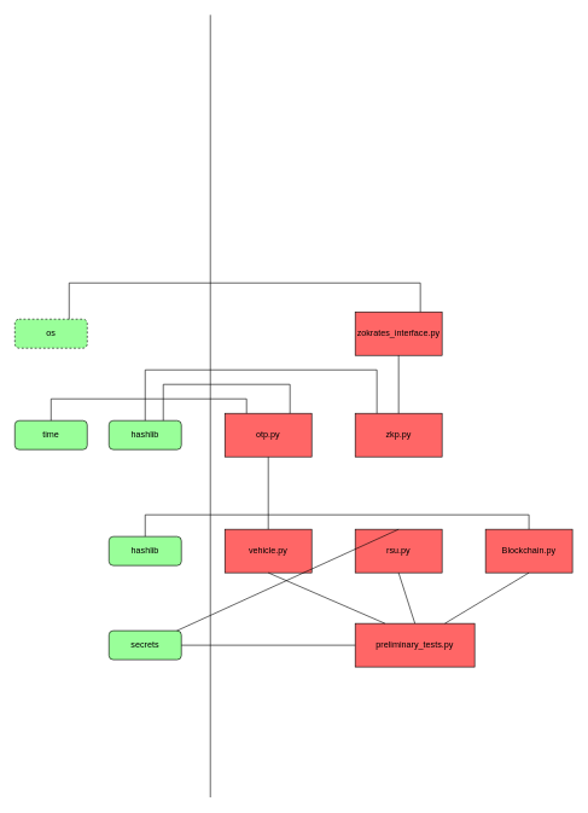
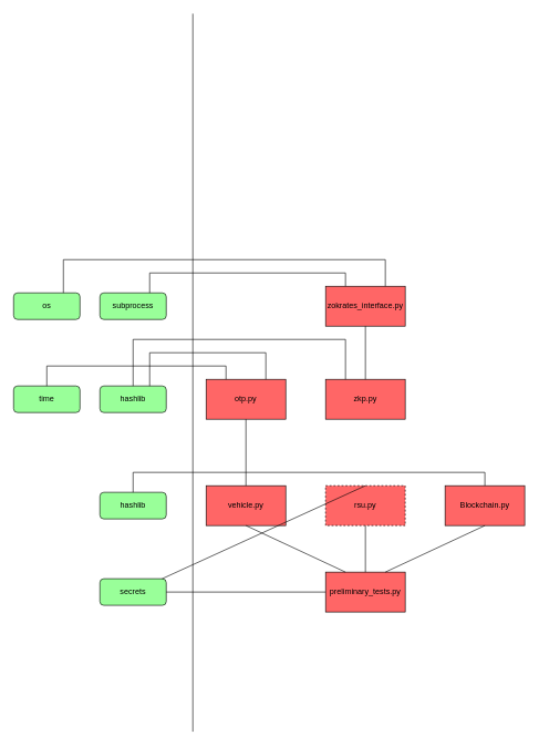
+ <mxCell id="28" value="" style="endArrow=none;html=1;rounded=0;entryX=0.25;entryY=0;entryDx=0;entryDy=0;exitX=0.75;exitY=0;exitDx=0;exitDy=0;" edge="1" parent="1" source="13" target="6"><mxGeometry width="50" height="50" relative="1" as="geometry"><mxPoint x="380" y="370" as="sourcePoint" /><mxPoint x="430" y="320" as="targetPoint" /><Array as="points"><mxPoint x="225" y="410" /><mxPoint x="520" y="410" /></Array></mxGeometry></mxCell>
- <mxCell id="14" value="os" style="rounded=1;whiteSpace=wrap;html=1;fillColor=#99FF99;dashed=1;" vertex="1" parent="1"><mxGeometry x="20" y="440" width="100" height="40" as="geometry" /></mxCell>
+ <mxCell id="14" value="os" style="rounded=1;whiteSpace=wrap;html=1;fillColor=#99FF99;" vertex="1" parent="1"><mxGeometry x="20" y="440" width="100" height="40" as="geometry" /></mxCell>
+ <mxCell id="13" value="subprocess" style="rounded=1;whiteSpace=wrap;html=1;fillColor=#99FF99;" vertex="1" parent="1"><mxGeometry x="150" y="440" width="100" height="40" as="geometry" /></mxCell>
- <mxCell id="3" value="rsu.py" style="rounded=0;whiteSpace=wrap;html=1;fillColor=#FF6666;" vertex="1" parent="1"><mxGeometry x="490" y="730" width="120" height="60" as="geometry" /></mxCell>
+ <mxCell id="3" value="rsu.py" style="rounded=0;whiteSpace=wrap;html=1;fillColor=#FF6666;dashed=1;" vertex="1" parent="1"><mxGeometry x="490" y="730" width="120" height="60" as="geometry" /></mxCell>
- <mxCell id="5" value="preliminary_tests.py" style="rounded=0;whiteSpace=wrap;html=1;fillColor=#FF6666;" vertex="1" parent="1"><mxGeometry x="490" y="860" width="165" height="60" as="geometry" /></mxCell>
+ <mxCell id="5" value="preliminary_tests.py" style="rounded=0;whiteSpace=wrap;html=1;fillColor=#FF6666;" vertex="1" parent="1"><mxGeometry x="490" y="860" width="120" height="60" as="geometry" /></mxCell>
